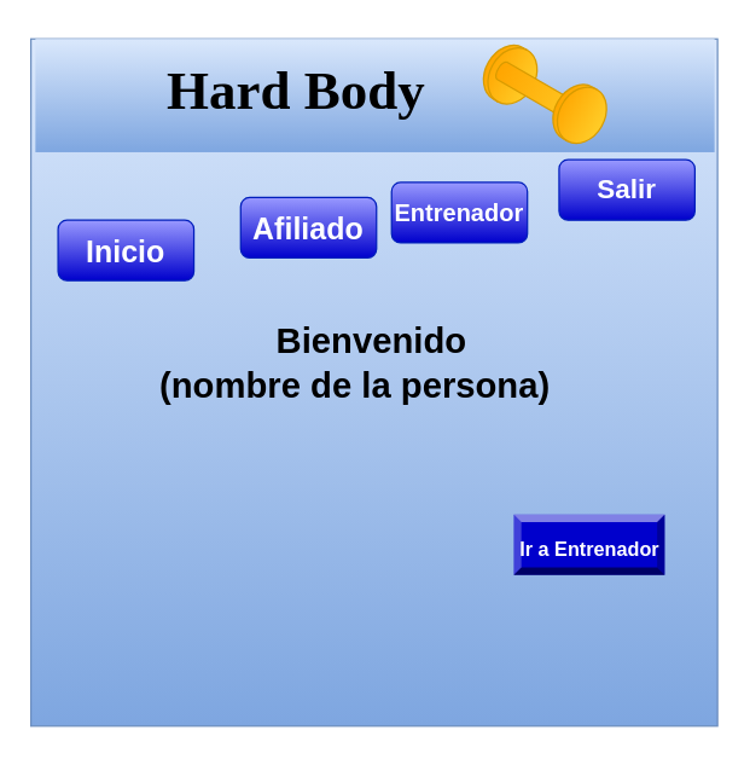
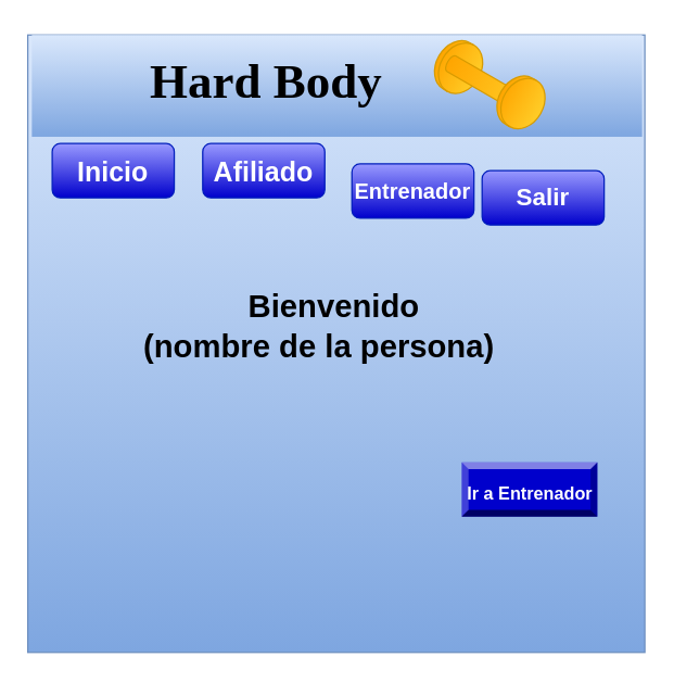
- <mxCell id="12" value="&lt;h2&gt;Salir&lt;/h2&gt;" style="rounded=1;whiteSpace=wrap;html=1;fillColor=#9999FF;strokeColor=#001DBC;fontColor=#ffffff;gradientColor=#0000CC;" parent="1" vertex="1"><mxGeometry x="370" y="105" width="90" height="40" as="geometry" /></mxCell>
+ <mxCell id="12" value="&lt;h2&gt;Salir&lt;/h2&gt;" style="rounded=1;whiteSpace=wrap;html=1;fillColor=#9999FF;strokeColor=#001DBC;fontColor=#ffffff;gradientColor=#0000CC;" parent="1" vertex="1"><mxGeometry x="355" y="125" width="90" height="40" as="geometry" /></mxCell>
- <mxCell id="10" value="&lt;h1 style=&quot;font-size: 20px;&quot;&gt;Afiliado&lt;/h1&gt;" style="rounded=1;whiteSpace=wrap;html=1;fillColor=#9999FF;strokeColor=#001DBC;fontColor=#ffffff;gradientColor=#0000CC;fontSize=20;" parent="1" vertex="1"><mxGeometry x="159" y="130" width="90" height="40" as="geometry" /></mxCell>
+ <mxCell id="10" value="&lt;h1 style=&quot;font-size: 20px;&quot;&gt;Afiliado&lt;/h1&gt;" style="rounded=1;whiteSpace=wrap;html=1;fillColor=#9999FF;strokeColor=#001DBC;fontColor=#ffffff;gradientColor=#0000CC;fontSize=20;" parent="1" vertex="1"><mxGeometry x="149" y="105" width="90" height="40" as="geometry" /></mxCell>
- <mxCell id="9" value="&lt;h1 style=&quot;font-size: 20px;&quot;&gt;Inicio&lt;/h1&gt;" style="rounded=1;whiteSpace=wrap;html=1;fillColor=#9999FF;strokeColor=#001DBC;fontColor=#ffffff;gradientColor=#0000CC;fontSize=20;" parent="1" vertex="1"><mxGeometry x="38" y="145" width="90" height="40" as="geometry" /></mxCell>
+ <mxCell id="9" value="&lt;h1 style=&quot;font-size: 20px;&quot;&gt;Inicio&lt;/h1&gt;" style="rounded=1;whiteSpace=wrap;html=1;fillColor=#9999FF;strokeColor=#001DBC;fontColor=#ffffff;gradientColor=#0000CC;fontSize=20;" parent="1" vertex="1"><mxGeometry x="38" y="105" width="90" height="40" as="geometry" /></mxCell>
